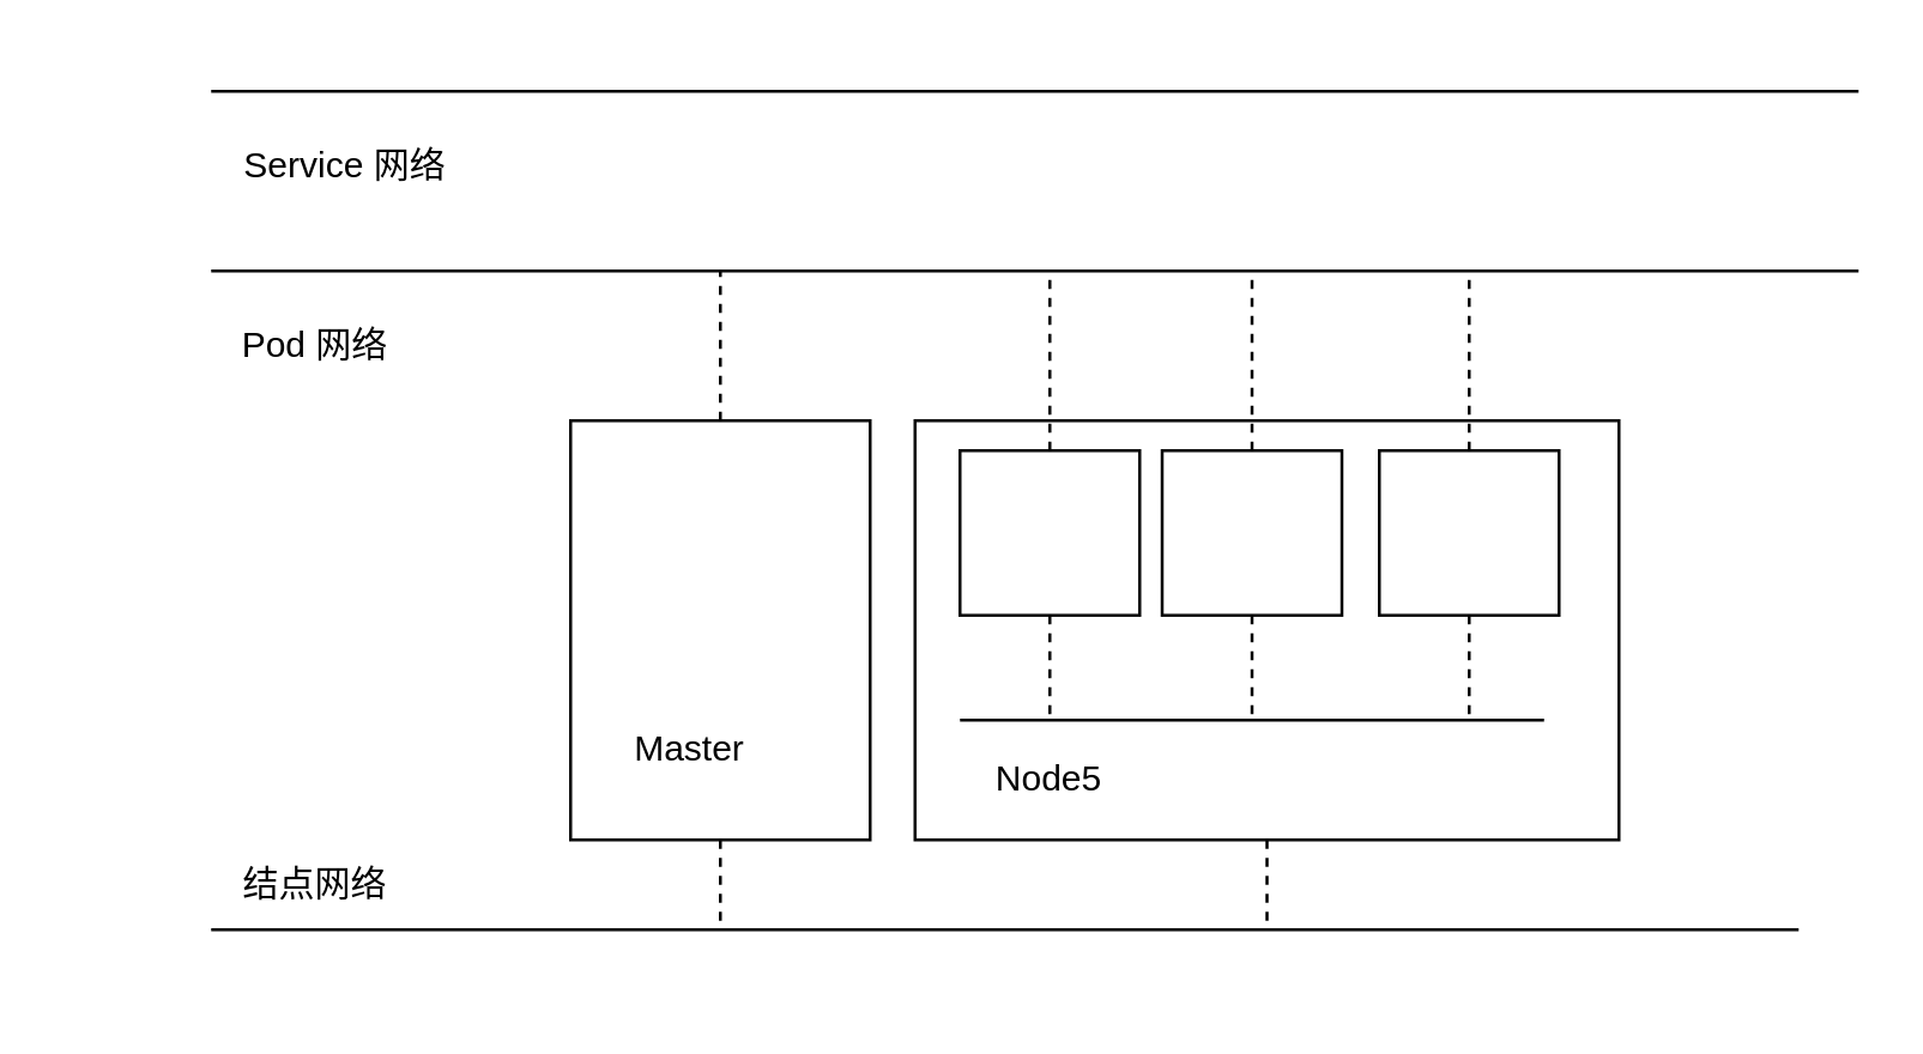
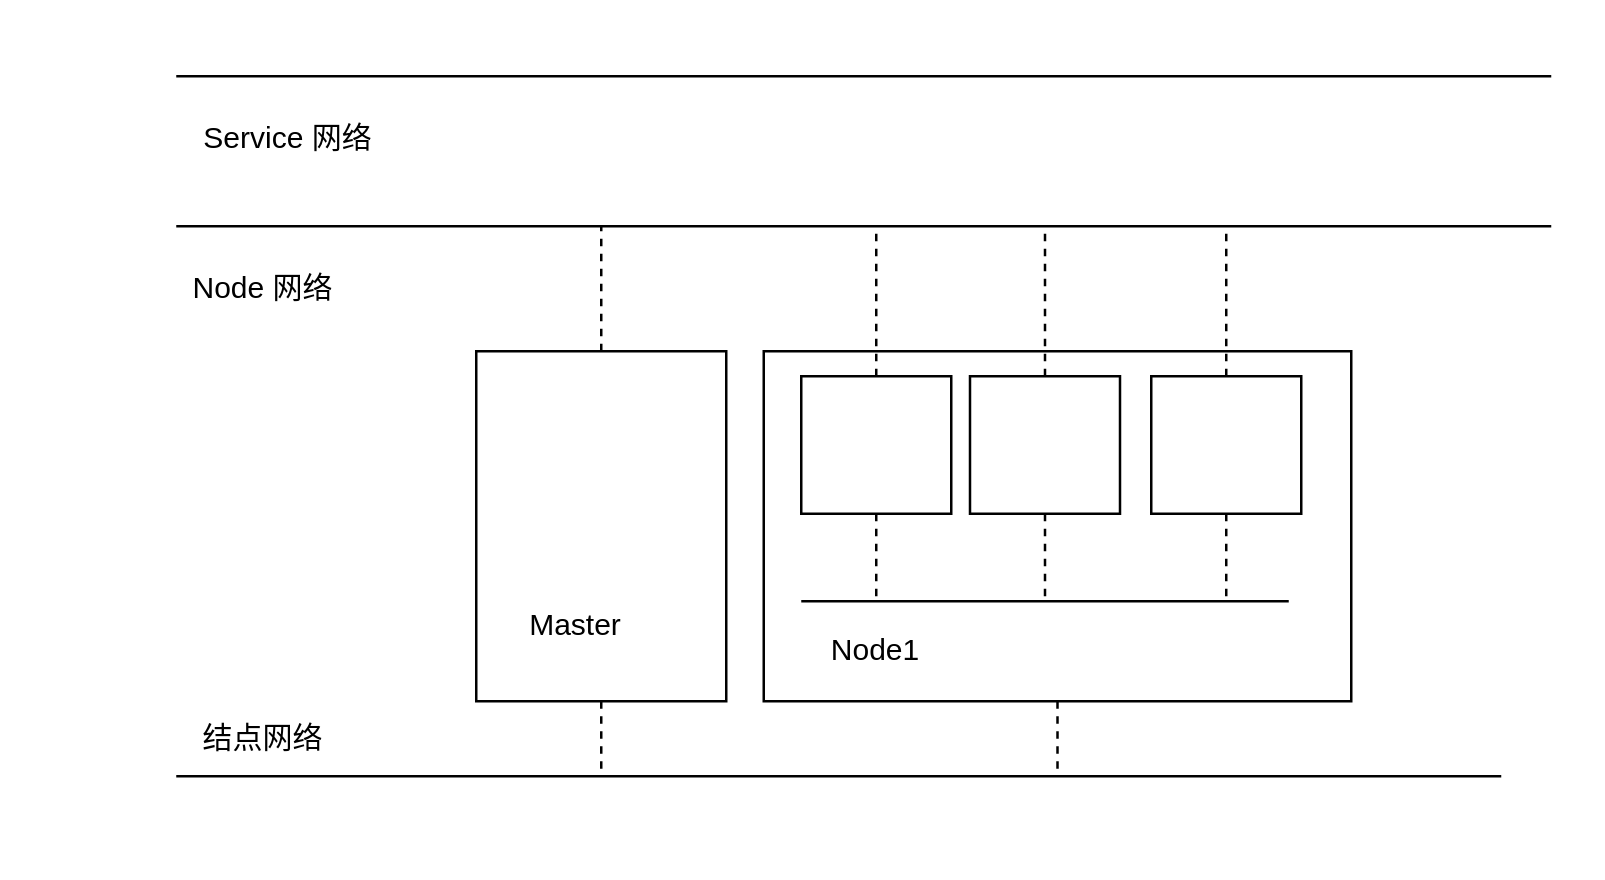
- <mxCell id="5" value="Pod 网络" style="text;html=1;strokeColor=none;fillColor=none;align=center;verticalAlign=middle;whiteSpace=wrap;rounded=0;" vertex="1" parent="1"><mxGeometry x="20" y="80" width="170" height="70" as="geometry" /></mxCell>
+ <mxCell id="5" value="Node 网络" style="text;html=1;strokeColor=none;fillColor=none;align=center;verticalAlign=middle;whiteSpace=wrap;rounded=0;" vertex="1" parent="1"><mxGeometry x="20" y="80" width="170" height="70" as="geometry" /></mxCell>
- <mxCell id="22" value="Node5" style="text;html=1;strokeColor=none;fillColor=none;align=center;verticalAlign=middle;whiteSpace=wrap;rounded=0;" vertex="1" parent="1"><mxGeometry x="330" y="250" width="40" height="20" as="geometry" /></mxCell>
+ <mxCell id="22" value="Node1" style="text;html=1;strokeColor=none;fillColor=none;align=center;verticalAlign=middle;whiteSpace=wrap;rounded=0;" vertex="1" parent="1"><mxGeometry x="330" y="250" width="40" height="20" as="geometry" /></mxCell>
